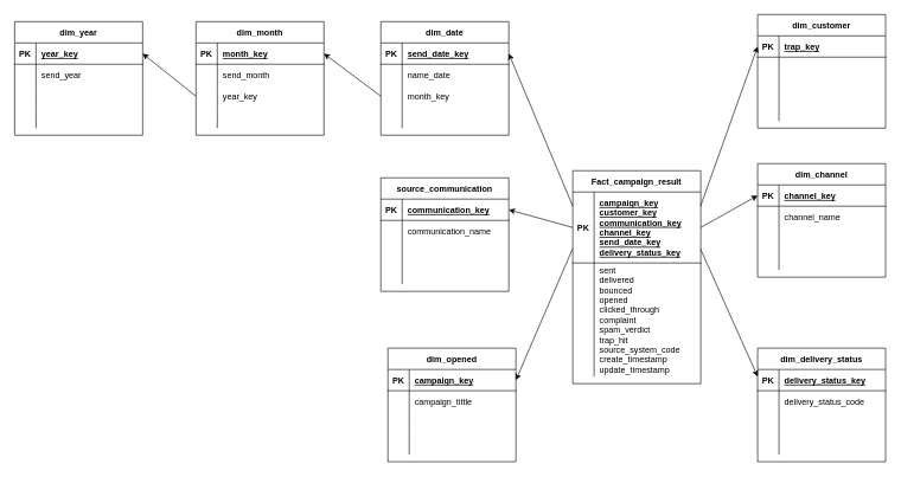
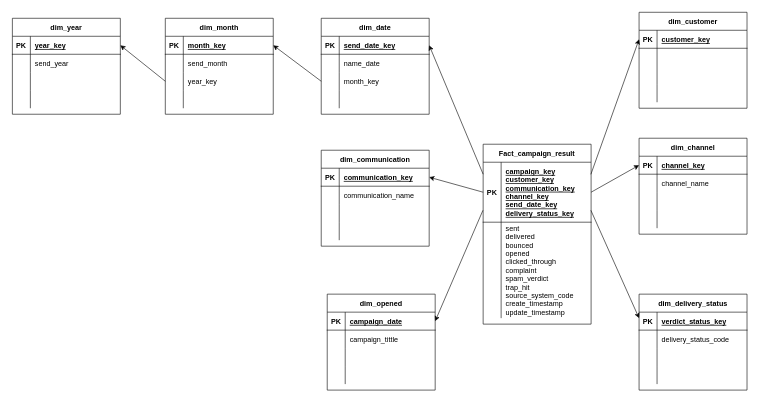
- <mxCell id="51" value="trap_key" style="shape=partialRectangle;connectable=0;fillColor=none;top=0;left=0;bottom=0;right=0;align=left;spacingLeft=6;fontStyle=5;overflow=hidden;" vertex="1" parent="49"><mxGeometry x="30" width="150" height="30" as="geometry" /></mxCell>
+ <mxCell id="51" value="customer_key" style="shape=partialRectangle;connectable=0;fillColor=none;top=0;left=0;bottom=0;right=0;align=left;spacingLeft=6;fontStyle=5;overflow=hidden;" vertex="1" parent="49"><mxGeometry x="30" width="150" height="30" as="geometry" /></mxCell>
- <mxCell id="22" value="source_communication" style="shape=table;startSize=30;container=1;collapsible=1;childLayout=tableLayout;fixedRows=1;rowLines=0;fontStyle=1;align=center;resizeLast=1;" vertex="1" parent="1"><mxGeometry x="535" y="250" width="180" height="160" as="geometry" /></mxCell>
+ <mxCell id="22" value="dim_communication" style="shape=table;startSize=30;container=1;collapsible=1;childLayout=tableLayout;fixedRows=1;rowLines=0;fontStyle=1;align=center;resizeLast=1;" vertex="1" parent="1"><mxGeometry x="535" y="250" width="180" height="160" as="geometry" /></mxCell>
- <mxCell id="63" value="campaign_key" style="shape=partialRectangle;connectable=0;fillColor=none;top=0;left=0;bottom=0;right=0;align=left;spacingLeft=6;fontStyle=5;overflow=hidden;" vertex="1" parent="61"><mxGeometry x="30" width="150" height="30" as="geometry" /></mxCell>
+ <mxCell id="63" value="campaign_date" style="shape=partialRectangle;connectable=0;fillColor=none;top=0;left=0;bottom=0;right=0;align=left;spacingLeft=6;fontStyle=5;overflow=hidden;" vertex="1" parent="61"><mxGeometry x="30" width="150" height="30" as="geometry" /></mxCell>
- <mxCell id="76" value="delivery_status_key" style="shape=partialRectangle;connectable=0;fillColor=none;top=0;left=0;bottom=0;right=0;align=left;spacingLeft=6;fontStyle=5;overflow=hidden;" vertex="1" parent="74"><mxGeometry x="30" width="150" height="30" as="geometry" /></mxCell>
+ <mxCell id="76" value="verdict_status_key" style="shape=partialRectangle;connectable=0;fillColor=none;top=0;left=0;bottom=0;right=0;align=left;spacingLeft=6;fontStyle=5;overflow=hidden;" vertex="1" parent="74"><mxGeometry x="30" width="150" height="30" as="geometry" /></mxCell>
